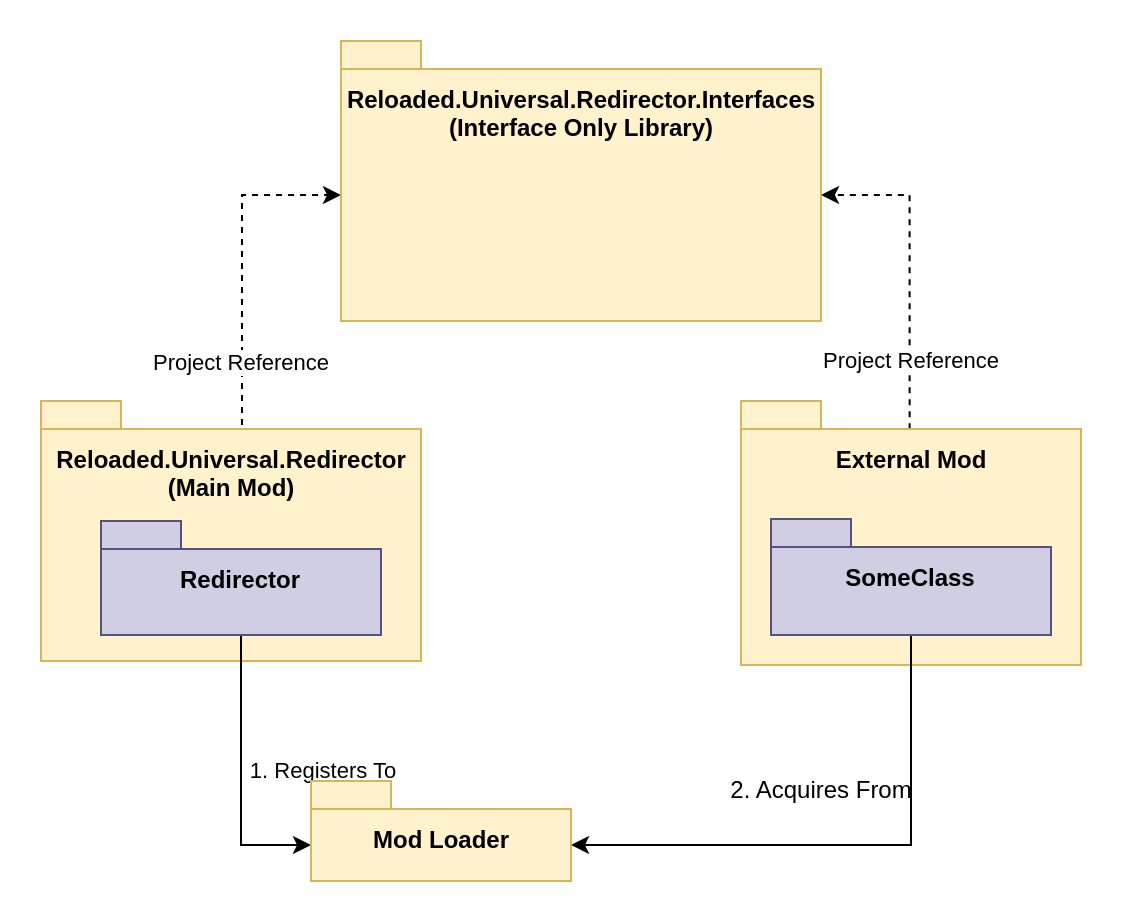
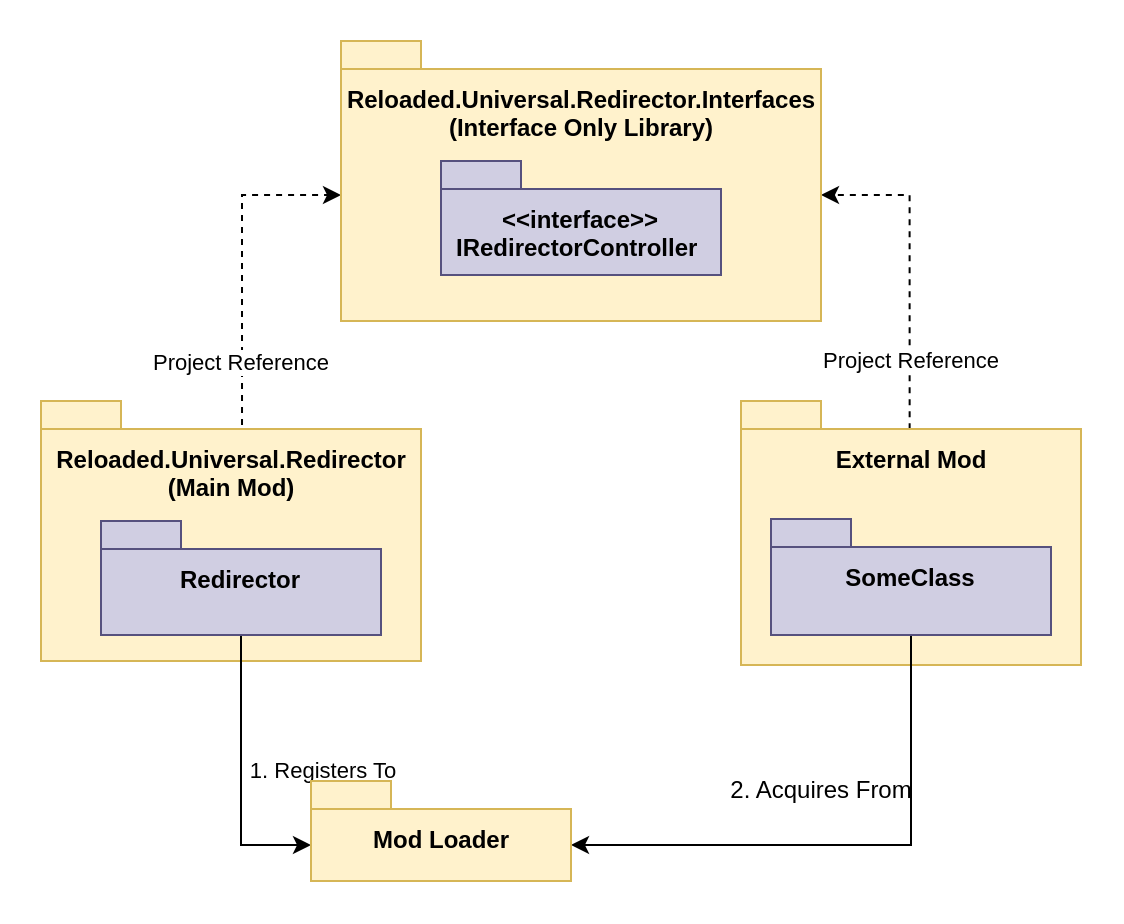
+ <mxCell id="8" value="&amp;lt;&amp;lt;interface&amp;gt;&amp;gt;&lt;br&gt;IRedirectorController&amp;nbsp;" style="shape=folder;fontStyle=1;spacingTop=10;tabWidth=40;tabHeight=14;tabPosition=left;html=1;fillColor=#d0cee2;strokeColor=#56517e;spacing=8;align=center;labelPosition=center;verticalLabelPosition=middle;verticalAlign=top;whiteSpace=wrap;" parent="1" vertex="1"><mxGeometry x="220" y="80" width="140" height="57" as="geometry" /></mxCell>
